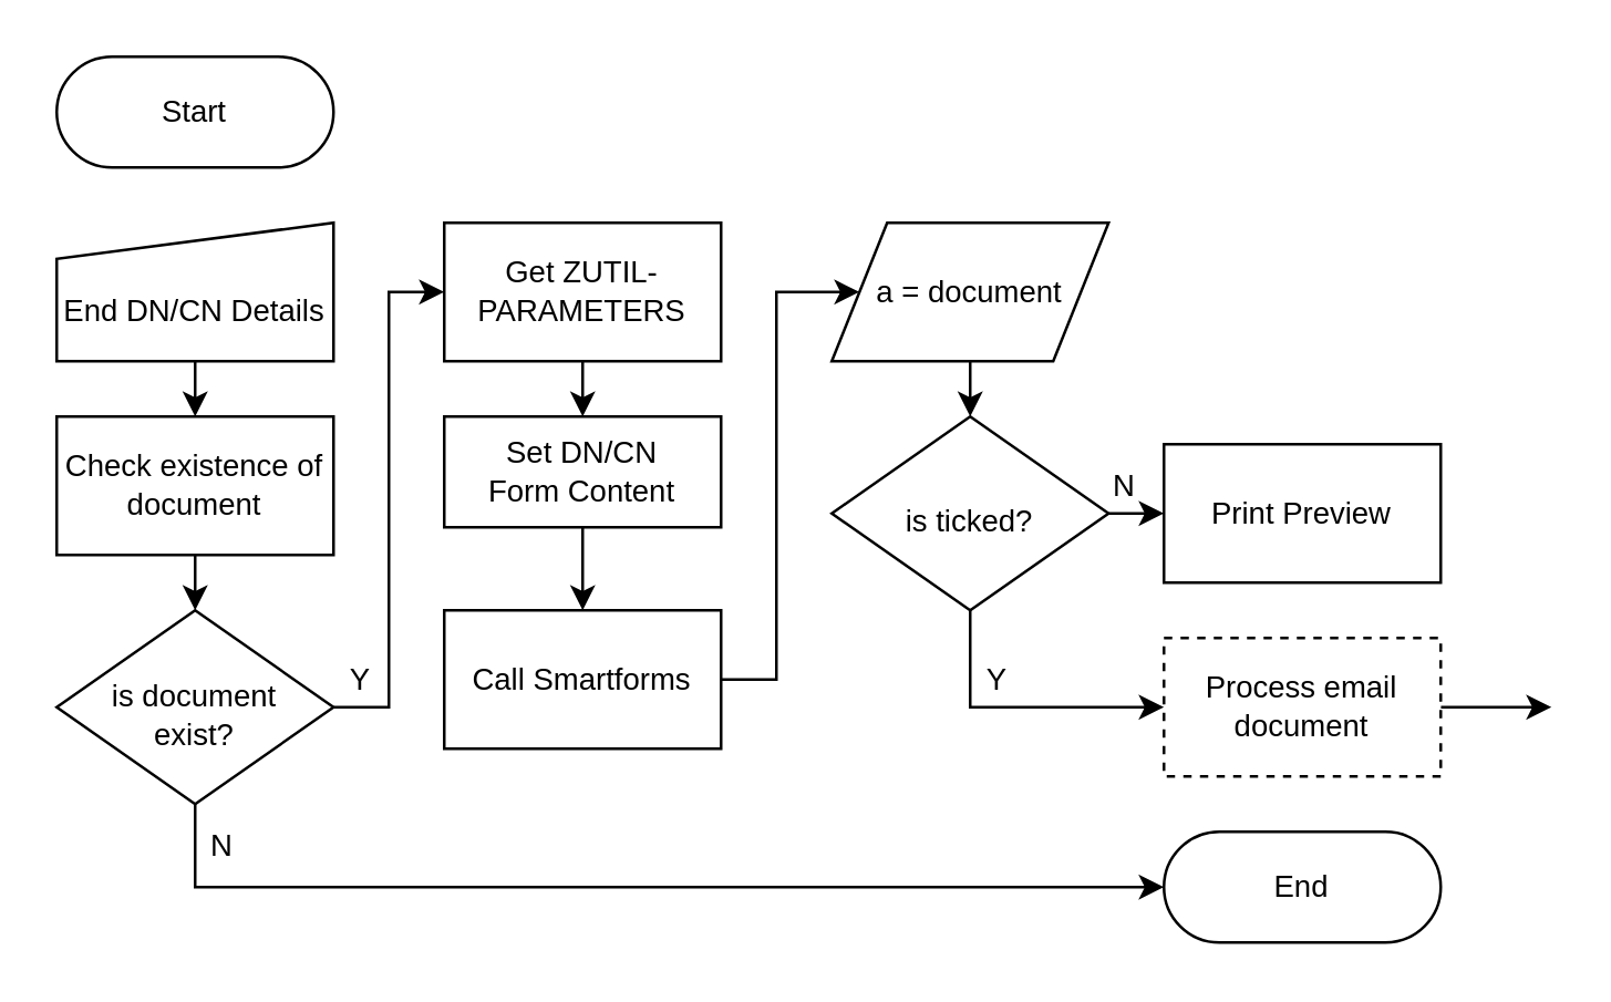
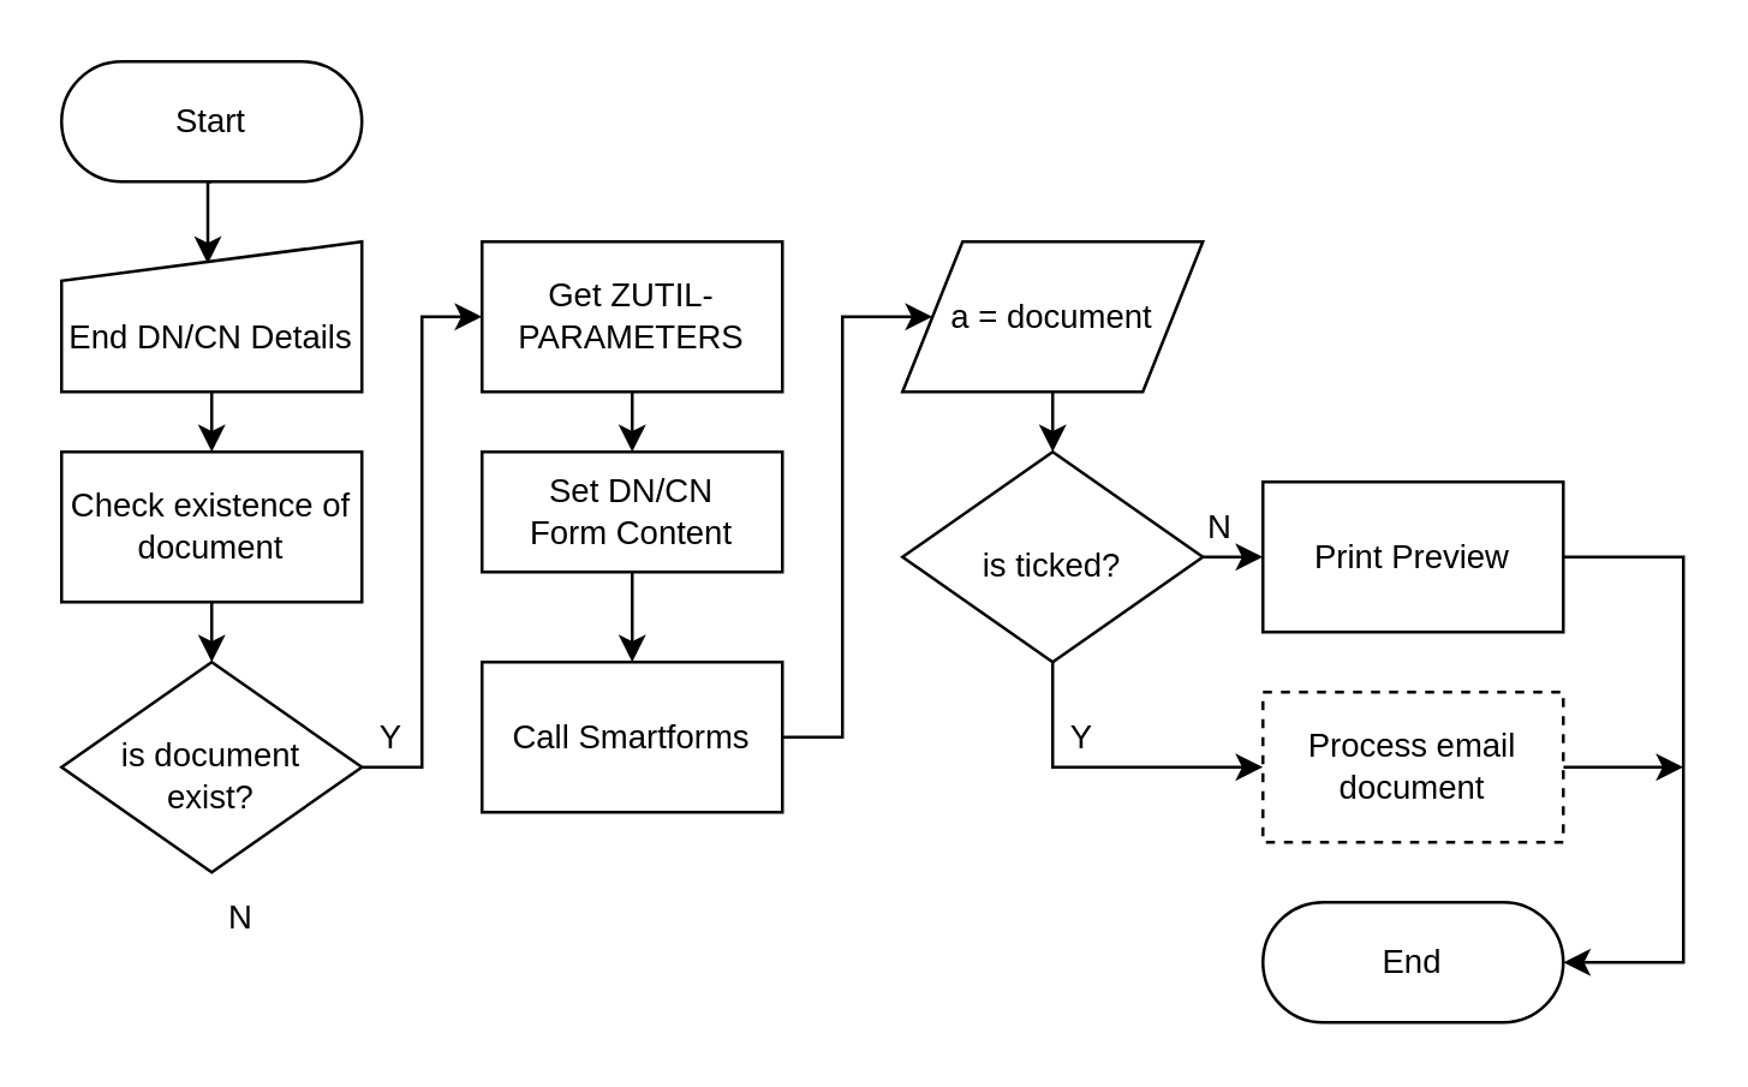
+ <mxCell id="15" style="edgeStyle=orthogonalEdgeStyle;rounded=0;orthogonalLoop=1;jettySize=auto;html=1;exitX=0.5;exitY=0.5;exitDx=0;exitDy=20;exitPerimeter=0;entryX=0.487;entryY=0.147;entryDx=0;entryDy=0;entryPerimeter=0;" edge="1" parent="1" source="2" target="4"><mxGeometry relative="1" as="geometry" /></mxCell>
+ <mxCell id="26" style="edgeStyle=orthogonalEdgeStyle;rounded=0;orthogonalLoop=1;jettySize=auto;html=1;exitX=1;exitY=0.5;exitDx=0;exitDy=0;entryX=1;entryY=0.5;entryDx=0;entryDy=0;entryPerimeter=0;" edge="1" parent="1" source="23" target="24"><mxGeometry relative="1" as="geometry"><Array as="points"><mxPoint x="560" y="185" /><mxPoint x="560" y="320" /></Array></mxGeometry></mxCell>
- <mxCell id="25" style="edgeStyle=orthogonalEdgeStyle;rounded=0;orthogonalLoop=1;jettySize=auto;html=1;exitX=0.5;exitY=1;exitDx=0;exitDy=0;entryX=0;entryY=0.5;entryDx=0;entryDy=0;entryPerimeter=0;" edge="1" parent="1" source="8" target="24"><mxGeometry relative="1" as="geometry" /></mxCell>
